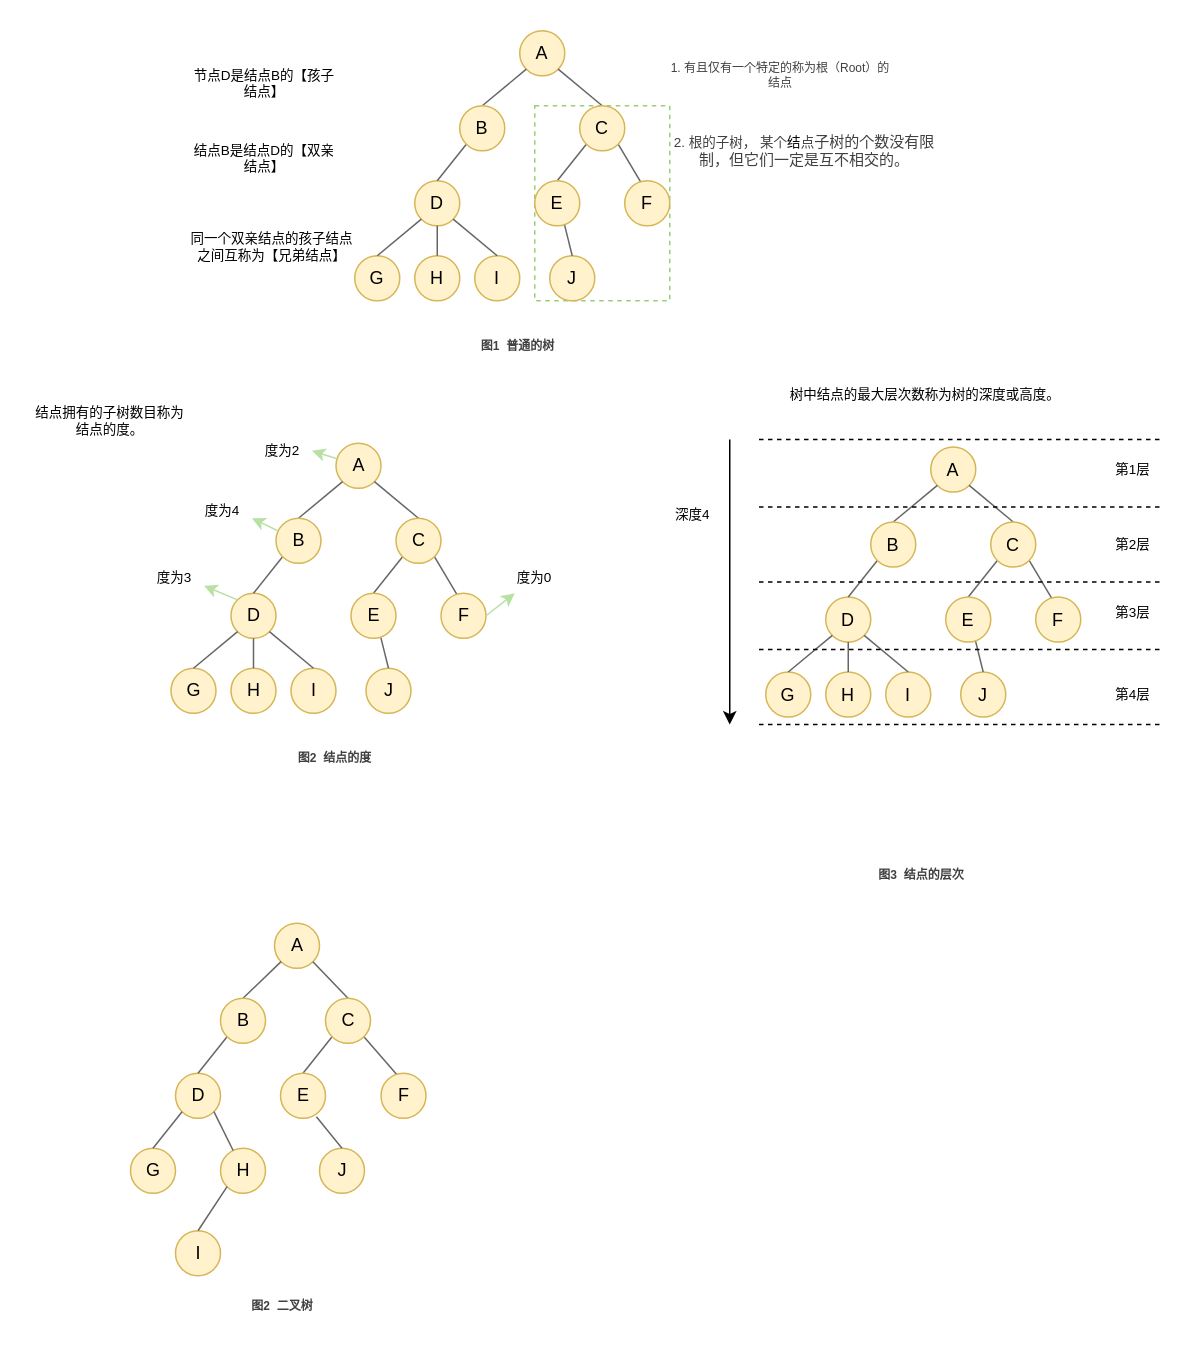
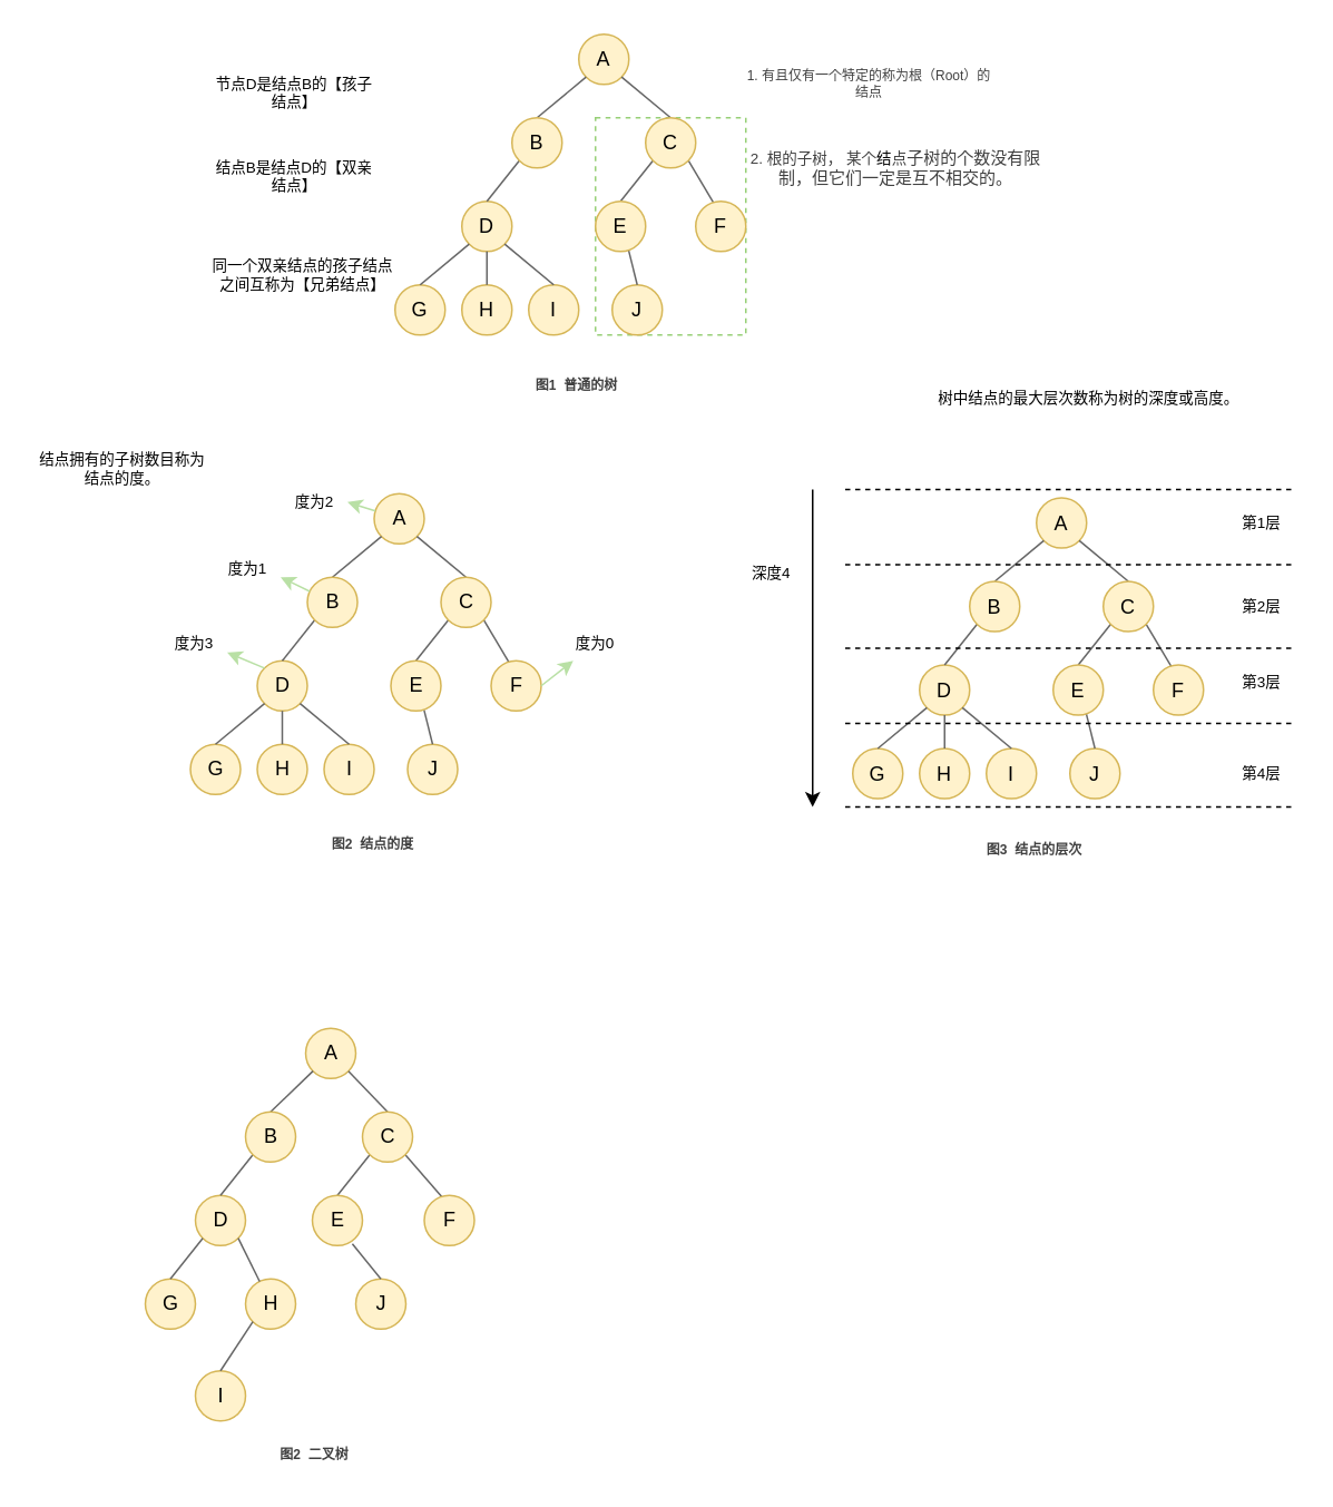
- <mxCell id="91" value="树中结点的最大层次数称为树的深度或高度。" style="text;html=1;align=center;verticalAlign=middle;resizable=0;points=[];autosize=1;fontSize=9;" vertex="1" parent="1"><mxGeometry x="486" y="252.5" width="260" height="20" as="geometry" /></mxCell>
+ <mxCell id="91" value="树中结点的最大层次数称为树的深度或高度。" style="text;html=1;align=center;verticalAlign=middle;resizable=0;points=[];autosize=1;fontSize=9;" vertex="1" parent="1"><mxGeometry x="521" y="227.5" width="260" height="20" as="geometry" /></mxCell>
- <mxCell id="52" value="度为4" style="text;html=1;strokeColor=none;fillColor=none;align=center;verticalAlign=middle;whiteSpace=wrap;rounded=0;dashed=1;fontSize=9;" vertex="1" parent="1"><mxGeometry x="127.5" y="330" width="40" height="20" as="geometry" /></mxCell>
+ <mxCell id="52" value="度为1" style="text;html=1;strokeColor=none;fillColor=none;align=center;verticalAlign=middle;whiteSpace=wrap;rounded=0;dashed=1;fontSize=9;" vertex="1" parent="1"><mxGeometry x="127.5" y="330" width="40" height="20" as="geometry" /></mxCell>
- <mxCell id="78" value="&lt;span style=&quot;color: rgb(64 , 64 , 64) ; font-size: 8px ; font-style: normal ; letter-spacing: normal ; text-indent: 0px ; text-transform: none ; word-spacing: 0px ; background-color: rgb(255 , 255 , 255) ; display: inline ; float: none&quot;&gt;图3&amp;nbsp; 结点的层次&lt;/span&gt;" style="text;html=1;strokeColor=none;fillColor=none;align=center;verticalAlign=middle;whiteSpace=wrap;rounded=0;fontSize=8;fontStyle=1" vertex="1" parent="1"><mxGeometry x="559" y="572.5" width="110" height="20" as="geometry" /></mxCell>
+ <mxCell id="78" value="&lt;span style=&quot;color: rgb(64 , 64 , 64) ; font-size: 8px ; font-style: normal ; letter-spacing: normal ; text-indent: 0px ; text-transform: none ; word-spacing: 0px ; background-color: rgb(255 , 255 , 255) ; display: inline ; float: none&quot;&gt;图3&amp;nbsp; 结点的层次&lt;/span&gt;" style="text;html=1;strokeColor=none;fillColor=none;align=center;verticalAlign=middle;whiteSpace=wrap;rounded=0;fontSize=8;fontStyle=1" vertex="1" parent="1"><mxGeometry x="564" y="497.5" width="110" height="20" as="geometry" /></mxCell>
